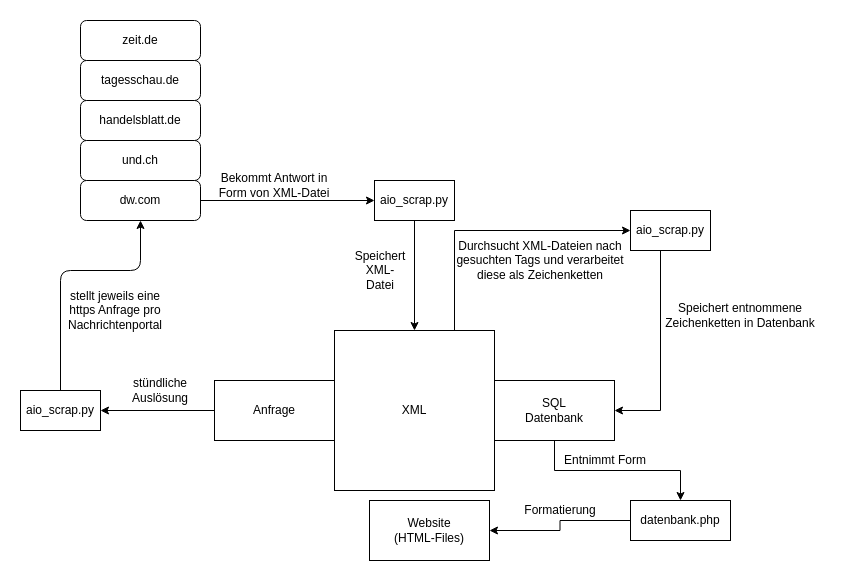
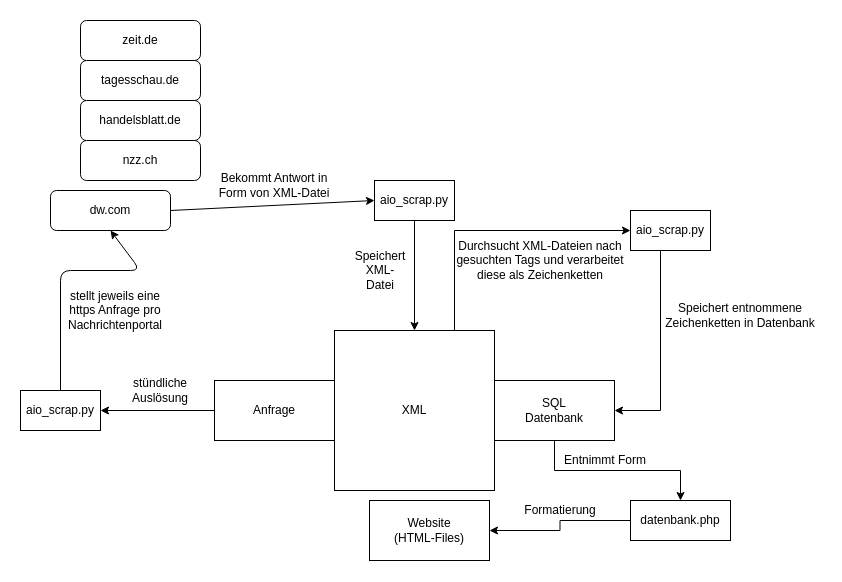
- <mxCell id="5" value="und.ch" style="rounded=1;whiteSpace=wrap;html=1;fontSize=12;glass=0;strokeWidth=1;shadow=0;" vertex="1" parent="1"><mxGeometry x="80" y="140" width="120" height="40" as="geometry" /></mxCell>
+ <mxCell id="5" value="nzz.ch" style="rounded=1;whiteSpace=wrap;html=1;fontSize=12;glass=0;strokeWidth=1;shadow=0;" vertex="1" parent="1"><mxGeometry x="80" y="140" width="120" height="40" as="geometry" /></mxCell>
- <mxCell id="3" value="dw.com" style="rounded=1;whiteSpace=wrap;html=1;fontSize=12;glass=0;strokeWidth=1;shadow=0;" vertex="1" parent="1"><mxGeometry x="80" y="180" width="120" height="40" as="geometry" /></mxCell>
+ <mxCell id="3" value="dw.com" style="rounded=1;whiteSpace=wrap;html=1;fontSize=12;glass=0;strokeWidth=1;shadow=0;" vertex="1" parent="1"><mxGeometry x="50" y="190" width="120" height="40" as="geometry" /></mxCell>
